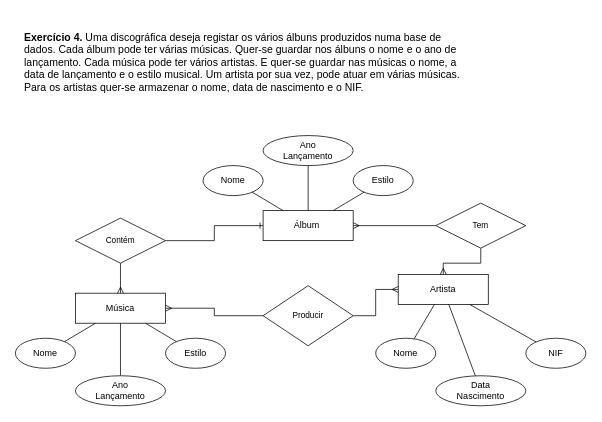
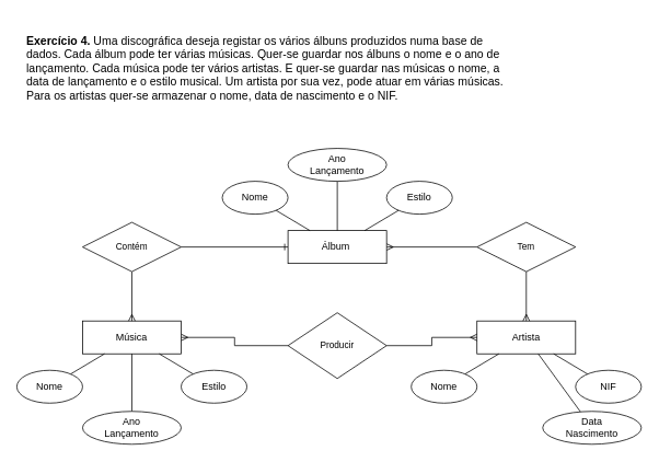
- <mxCell id="28" value="Contém" style="shape=rhombus;perimeter=rhombusPerimeter;whiteSpace=wrap;html=1;align=center;fontFamily=Helvetica;fontSize=11;fontColor=default;labelBackgroundColor=default;" parent="1" vertex="1"><mxGeometry x="100" y="290" width="120" height="60" as="geometry" /></mxCell>
+ <mxCell id="28" value="Contém" style="shape=rhombus;perimeter=rhombusPerimeter;whiteSpace=wrap;html=1;align=center;fontFamily=Helvetica;fontSize=11;fontColor=default;labelBackgroundColor=default;" parent="1" vertex="1"><mxGeometry x="100" y="270" width="120" height="60" as="geometry" /></mxCell>
- <mxCell id="8" value="Artista" style="whiteSpace=wrap;html=1;align=center;" parent="1" vertex="1"><mxGeometry x="530" y="365" width="120" height="40" as="geometry" /></mxCell>
+ <mxCell id="8" value="Artista" style="whiteSpace=wrap;html=1;align=center;" parent="1" vertex="1"><mxGeometry x="580" y="390" width="120" height="40" as="geometry" /></mxCell>
- <mxCell id="26" value="Data&lt;div&gt;Nascimento&lt;/div&gt;" style="ellipse;whiteSpace=wrap;html=1;align=center;" parent="1" vertex="1"><mxGeometry x="580" y="500" width="120" height="40" as="geometry" /></mxCell>
+ <mxCell id="26" value="Data&lt;div&gt;Nascimento&lt;/div&gt;" style="ellipse;whiteSpace=wrap;html=1;align=center;" parent="1" vertex="1"><mxGeometry x="660" y="500" width="120" height="40" as="geometry" /></mxCell>
